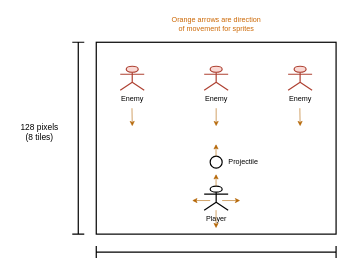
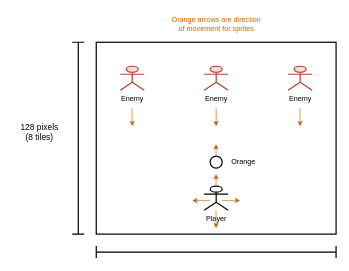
- <mxCell id="14" value="Projectile" style="text;html=1;align=center;verticalAlign=middle;resizable=0;points=[];autosize=1;strokeColor=none;fillColor=none;" parent="1" vertex="1"><mxGeometry x="370" y="255" width="70" height="30" as="geometry" /></mxCell>
+ <mxCell id="14" value="Orange" style="text;html=1;align=center;verticalAlign=middle;resizable=0;points=[];autosize=1;strokeColor=none;fillColor=none;" parent="1" vertex="1"><mxGeometry x="370" y="255" width="70" height="30" as="geometry" /></mxCell>
